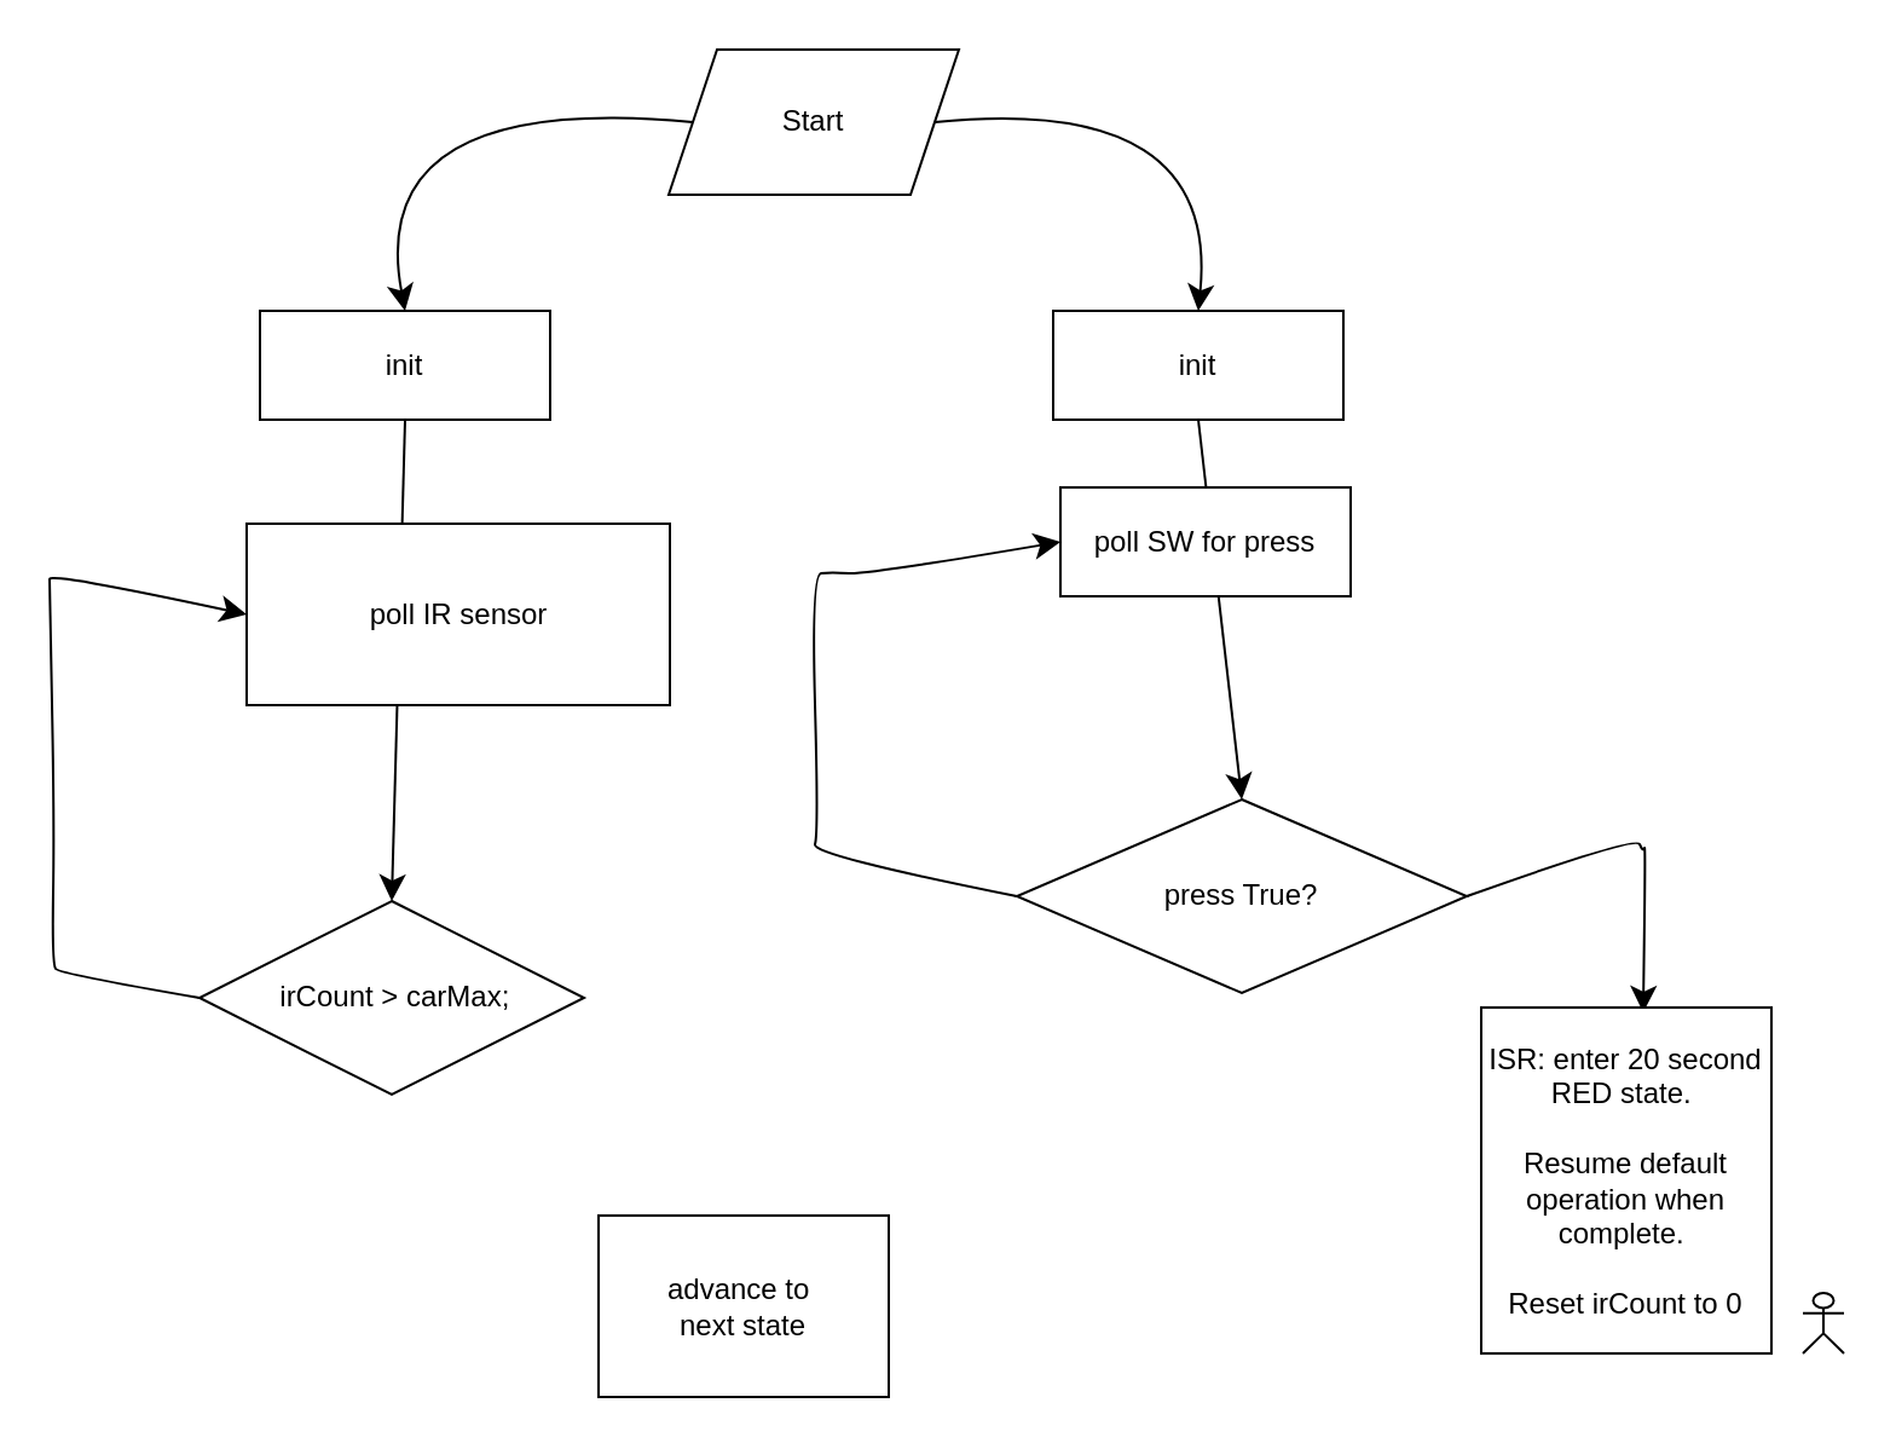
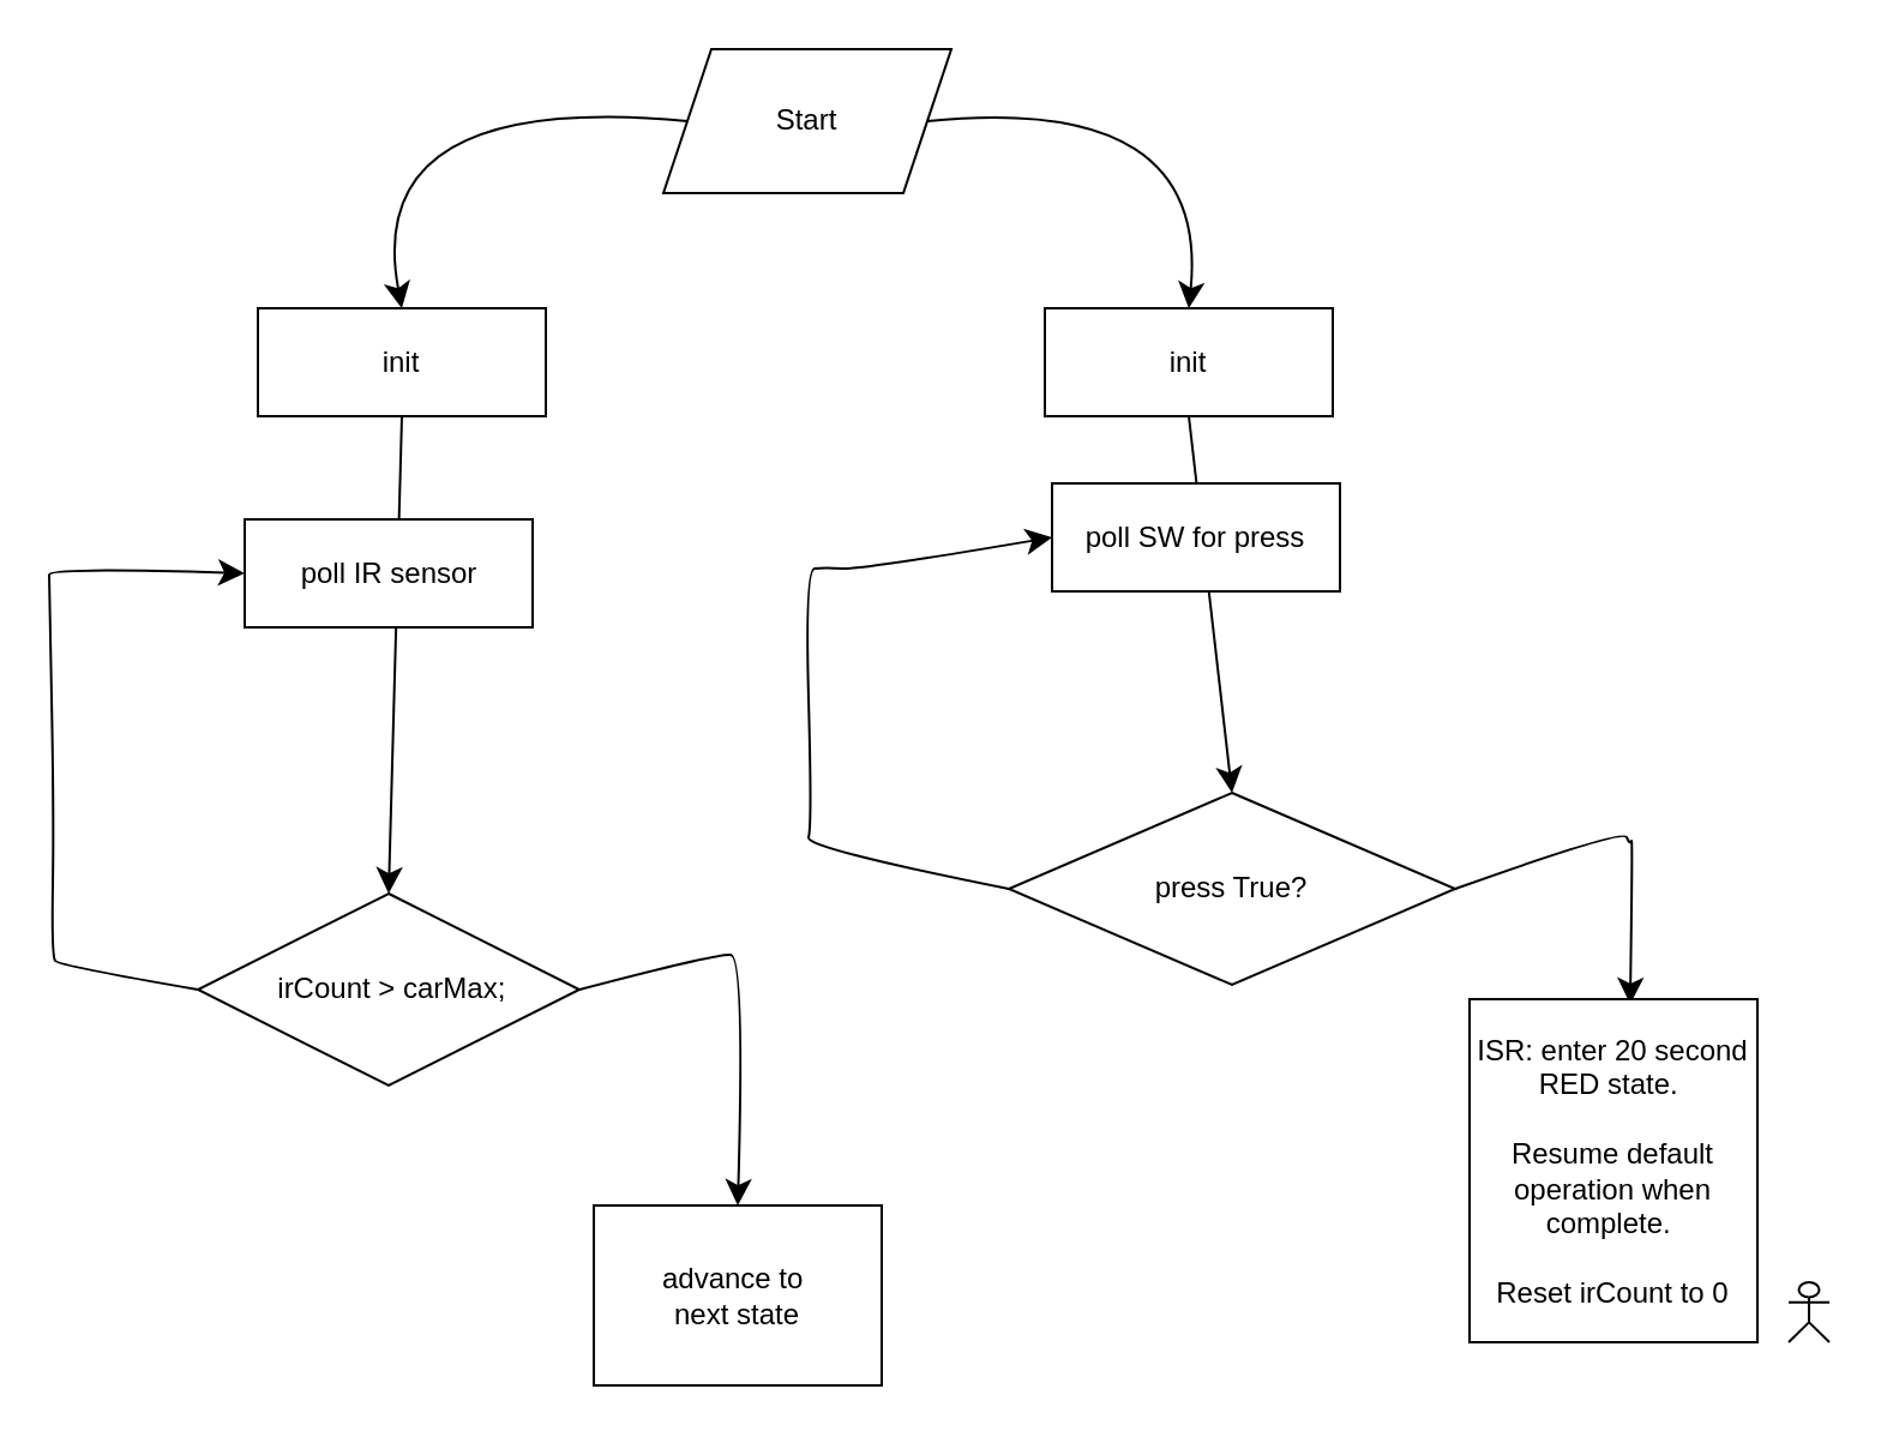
- <mxCell id="13" value="poll IR sensor" style="rounded=0;whiteSpace=wrap;html=1;" vertex="1" parent="1"><mxGeometry x="101.5" y="216" width="175" height="75" as="geometry" /></mxCell>
+ <mxCell id="13" value="poll IR sensor" style="rounded=0;whiteSpace=wrap;html=1;" vertex="1" parent="1"><mxGeometry x="101.5" y="216" width="120" height="45" as="geometry" /></mxCell>
+ <mxCell id="4" style="edgeStyle=none;curved=1;rounded=0;orthogonalLoop=1;jettySize=auto;html=1;exitX=1;exitY=0.5;exitDx=0;exitDy=0;fontSize=12;startSize=8;endSize=8;entryX=0.5;entryY=0;entryDx=0;entryDy=0;" edge="1" parent="1" source="6" target="7"><mxGeometry relative="1" as="geometry"><mxPoint x="313.5" y="397" as="targetPoint" /><Array as="points"><mxPoint x="298" y="397" /><mxPoint x="310" y="398" /></Array></mxGeometry></mxCell>
